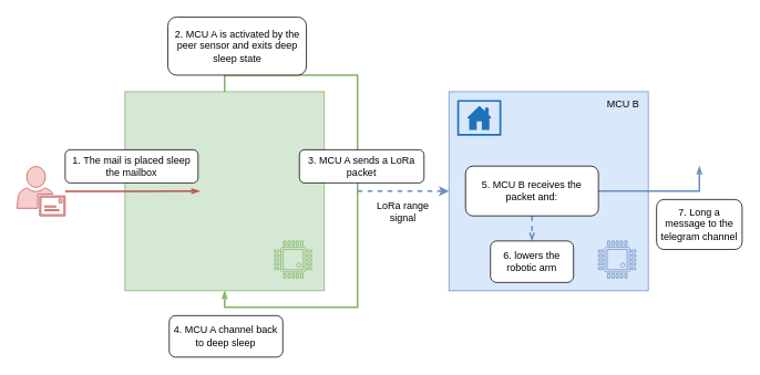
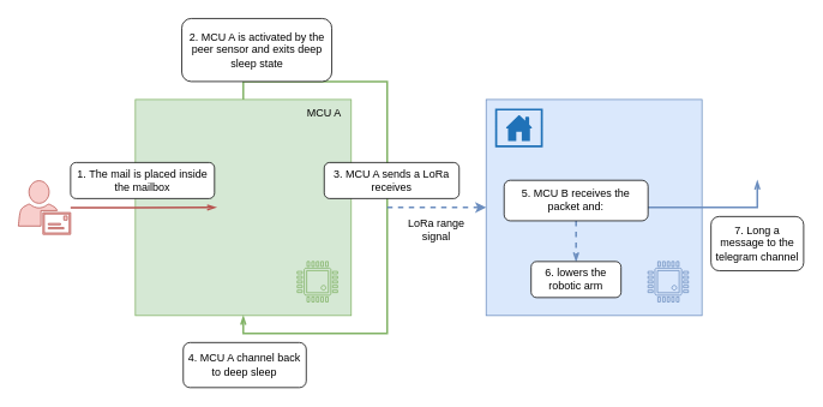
+ <mxCell id="19" value="MCU A" style="text;html=1;strokeColor=none;fillColor=none;align=center;verticalAlign=middle;whiteSpace=wrap;rounded=0;" parent="1" vertex="1"><mxGeometry x="330" y="110" width="60" height="30" as="geometry" /></mxCell>
- <mxCell id="20" value="MCU B" style="text;html=1;strokeColor=none;fillColor=none;align=center;verticalAlign=middle;whiteSpace=wrap;rounded=0;" parent="1" vertex="1"><mxGeometry x="720" y="110" width="60" height="30" as="geometry" /></mxCell>
- <mxCell id="10" value="1.&amp;nbsp;The mail is placed sleep the mailbox" style="text;html=1;align=center;verticalAlign=middle;whiteSpace=wrap;rounded=1;fillColor=default;strokeColor=default;" parent="1" vertex="1"><mxGeometry x="78" y="180" width="160" height="40" as="geometry" /></mxCell>
+ <mxCell id="10" value="1.&amp;nbsp;The mail is placed inside the mailbox" style="text;html=1;align=center;verticalAlign=middle;whiteSpace=wrap;rounded=1;fillColor=default;strokeColor=default;" parent="1" vertex="1"><mxGeometry x="78" y="180" width="160" height="40" as="geometry" /></mxCell>
- <mxCell id="13" value="3. MCU A sends a LoRa packet" style="text;html=1;align=center;verticalAlign=middle;whiteSpace=wrap;rounded=1;fillColor=default;strokeColor=default;" parent="1" vertex="1"><mxGeometry x="360" y="180" width="150" height="40" as="geometry" /></mxCell>
+ <mxCell id="13" value="3. MCU A sends a LoRa receives" style="text;html=1;align=center;verticalAlign=middle;whiteSpace=wrap;rounded=1;fillColor=default;strokeColor=default;" parent="1" vertex="1"><mxGeometry x="360" y="180" width="150" height="40" as="geometry" /></mxCell>
- <mxCell id="18" value="5. MCU B receives the packet and:" style="text;html=1;align=center;verticalAlign=middle;whiteSpace=wrap;rounded=1;fillColor=default;strokeColor=default;" parent="1" vertex="1"><mxGeometry x="560" y="199.75" width="160" height="60" as="geometry" /></mxCell>
+ <mxCell id="18" value="5. MCU B receives the packet and:" style="text;html=1;align=center;verticalAlign=middle;whiteSpace=wrap;rounded=1;fillColor=default;strokeColor=default;" parent="1" vertex="1"><mxGeometry x="560" y="199.75" width="160" height="45" as="geometry" /></mxCell>
- <mxCell id="21" value="6. lowers the robotic arm" style="text;html=1;align=center;verticalAlign=middle;whiteSpace=wrap;rounded=1;fillColor=default;strokeColor=default;" parent="1" vertex="1"><mxGeometry x="590" y="290" width="100" height="50" as="geometry" /></mxCell>
+ <mxCell id="21" value="6. lowers the robotic arm" style="text;html=1;align=center;verticalAlign=middle;whiteSpace=wrap;rounded=1;fillColor=default;strokeColor=default;" parent="1" vertex="1"><mxGeometry x="590" y="290" width="100" height="40" as="geometry" /></mxCell>
